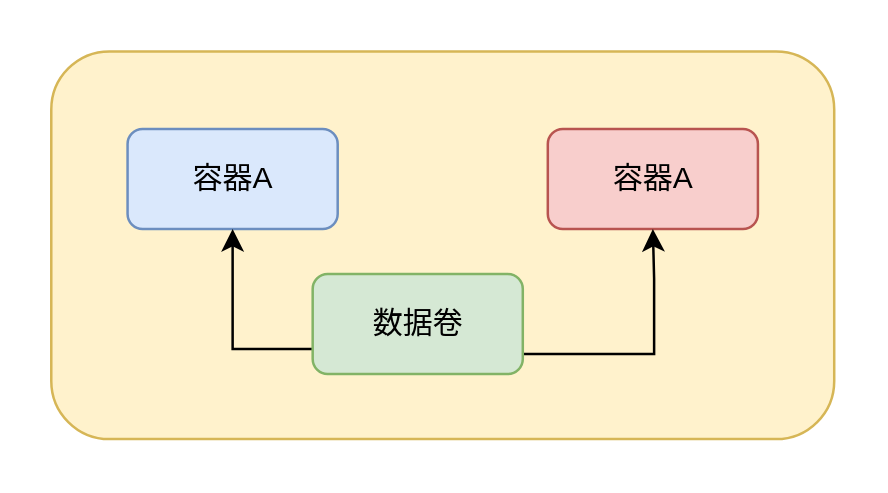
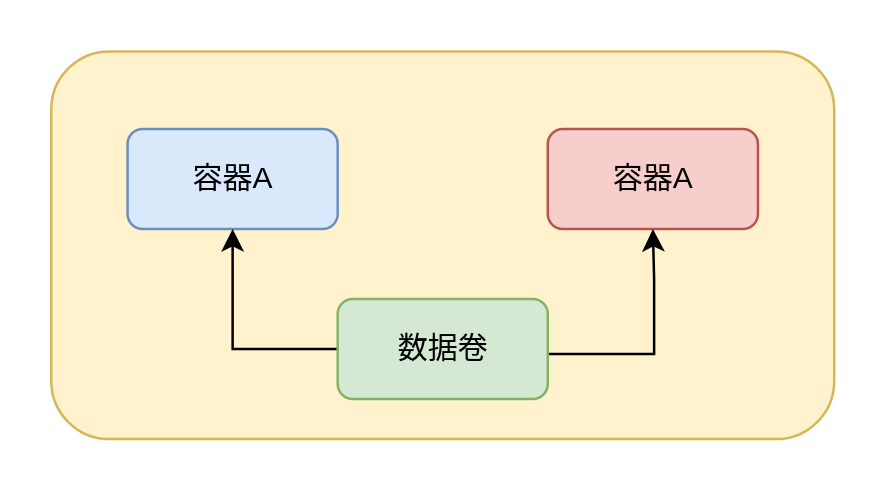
- <mxCell id="7" value="数据卷" style="rounded=1;whiteSpace=wrap;html=1;fillColor=#d5e8d4;strokeColor=#82b366;" vertex="1" parent="1"><mxGeometry x="124.5" y="109" width="84" height="40" as="geometry" /></mxCell>
+ <mxCell id="7" value="数据卷" style="rounded=1;whiteSpace=wrap;html=1;fillColor=#d5e8d4;strokeColor=#82b366;" vertex="1" parent="1"><mxGeometry x="134.5" y="119" width="84" height="40" as="geometry" /></mxCell>
